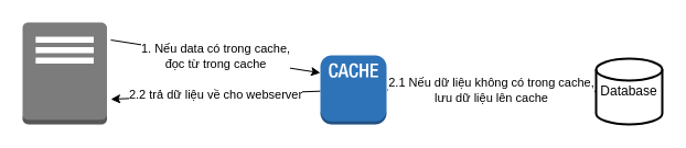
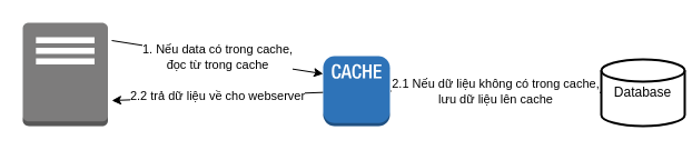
- <mxCell id="7" value="Database" style="strokeWidth=2;html=1;shape=mxgraph.flowchart.database;whiteSpace=wrap;" vertex="1" parent="1"><mxGeometry x="540" y="53" width="60" height="60" as="geometry" /></mxCell>
+ <mxCell id="7" value="Database" style="strokeWidth=2;html=1;shape=mxgraph.flowchart.database;whiteSpace=wrap;" vertex="1" parent="1"><mxGeometry x="540" y="53" width="75" height="60" as="geometry" /></mxCell>
